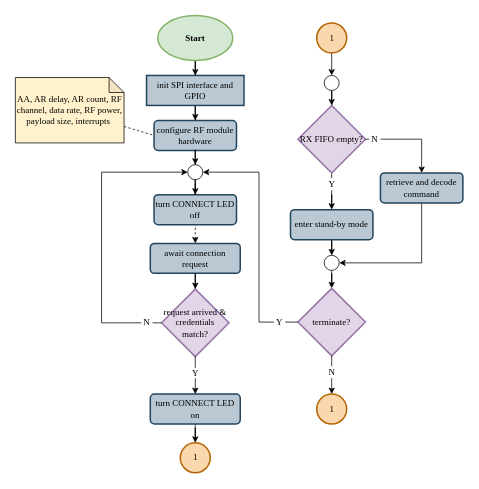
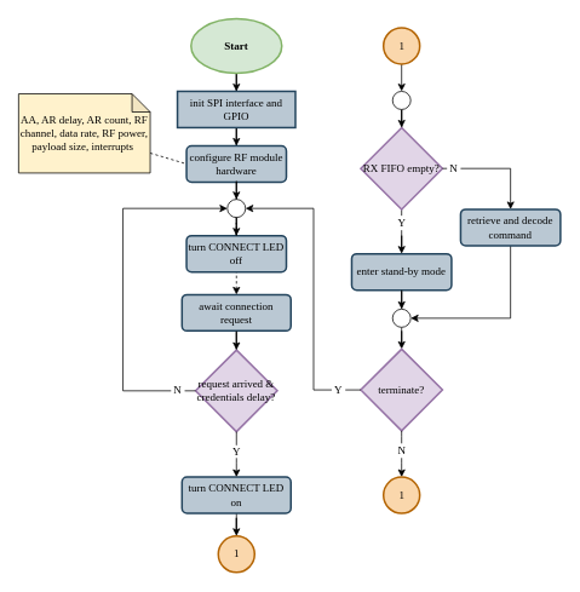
- <mxCell id="12" value="request arrived &amp;amp; credentials match?" style="strokeWidth=2;html=1;shape=mxgraph.flowchart.decision;whiteSpace=wrap;fillColor=#e1d5e7;strokeColor=#9673a6;fontFamily=Consolas;" vertex="1" parent="1"><mxGeometry x="215" y="385" width="90" height="90" as="geometry" /></mxCell>
+ <mxCell id="12" value="request arrived &amp;amp; credentials delay?" style="strokeWidth=2;html=1;shape=mxgraph.flowchart.decision;whiteSpace=wrap;fillColor=#e1d5e7;strokeColor=#9673a6;fontFamily=Consolas;" vertex="1" parent="1"><mxGeometry x="215" y="385" width="90" height="90" as="geometry" /></mxCell>
